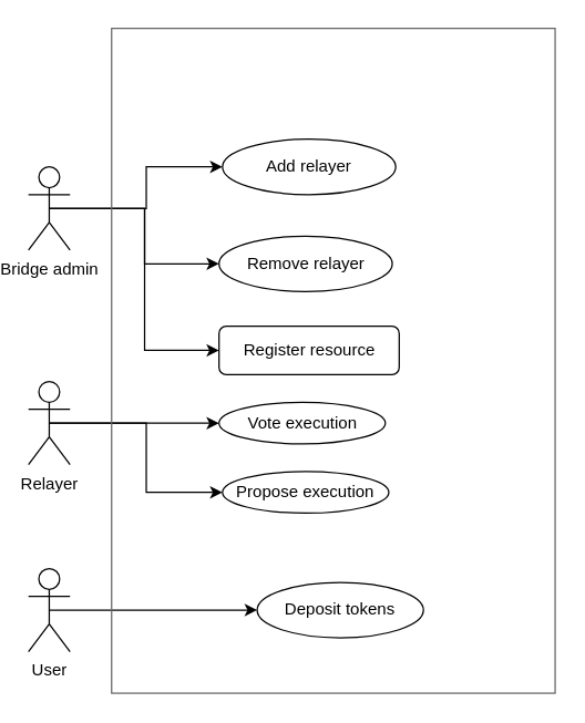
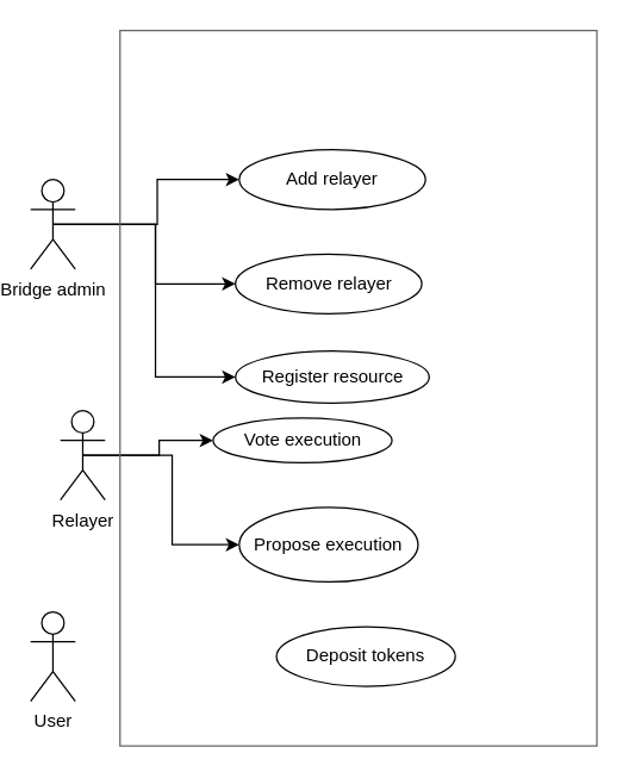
- <mxCell id="15" value="&lt;div&gt;Register resource&lt;/div&gt;" style="whiteSpace=wrap;html=1;rounded=1;" vertex="1" parent="1"><mxGeometry x="157.5" y="235" width="130" height="35" as="geometry" /></mxCell>
+ <mxCell id="15" value="&lt;div&gt;Register resource&lt;/div&gt;" style="ellipse;whiteSpace=wrap;html=1;" vertex="1" parent="1"><mxGeometry x="157.5" y="235" width="130" height="35" as="geometry" /></mxCell>
- <mxCell id="6" value="&lt;div&gt;Relayer&lt;/div&gt;" style="shape=umlActor;verticalLabelPosition=bottom;verticalAlign=top;html=1;outlineConnect=0;" vertex="1" parent="1"><mxGeometry x="20" y="275" width="30" height="60" as="geometry" /></mxCell>
+ <mxCell id="6" value="&lt;div&gt;Relayer&lt;/div&gt;" style="shape=umlActor;verticalLabelPosition=bottom;verticalAlign=top;html=1;outlineConnect=0;" vertex="1" parent="1"><mxGeometry x="40" y="275" width="30" height="60" as="geometry" /></mxCell>
- <mxCell id="17" value="&lt;div&gt;Vote execution&lt;/div&gt;" style="ellipse;whiteSpace=wrap;html=1;fillColor=none;" vertex="1" parent="1"><mxGeometry x="157.5" y="290" width="120" height="30" as="geometry" /></mxCell>
+ <mxCell id="17" value="&lt;div&gt;Vote execution&lt;/div&gt;" style="ellipse;whiteSpace=wrap;html=1;fillColor=none;" vertex="1" parent="1"><mxGeometry x="142.5" y="280" width="120" height="30" as="geometry" /></mxCell>
- <mxCell id="16" value="&lt;div&gt;Propose execution&lt;/div&gt;" style="ellipse;whiteSpace=wrap;html=1;fillColor=none;" vertex="1" parent="1"><mxGeometry x="160" y="340" width="120" height="30" as="geometry" /></mxCell>
+ <mxCell id="16" value="&lt;div&gt;Propose execution&lt;/div&gt;" style="ellipse;whiteSpace=wrap;html=1;fillColor=none;" vertex="1" parent="1"><mxGeometry x="160" y="340" width="120" height="50" as="geometry" /></mxCell>
- <mxCell id="2" style="edgeStyle=orthogonalEdgeStyle;rounded=0;orthogonalLoop=1;jettySize=auto;html=1;exitX=0.5;exitY=0.5;exitDx=0;exitDy=0;exitPerimeter=0;entryX=0;entryY=0.5;entryDx=0;entryDy=0;" edge="1" parent="1" source="3" target="14"><mxGeometry relative="1" as="geometry" /></mxCell>
